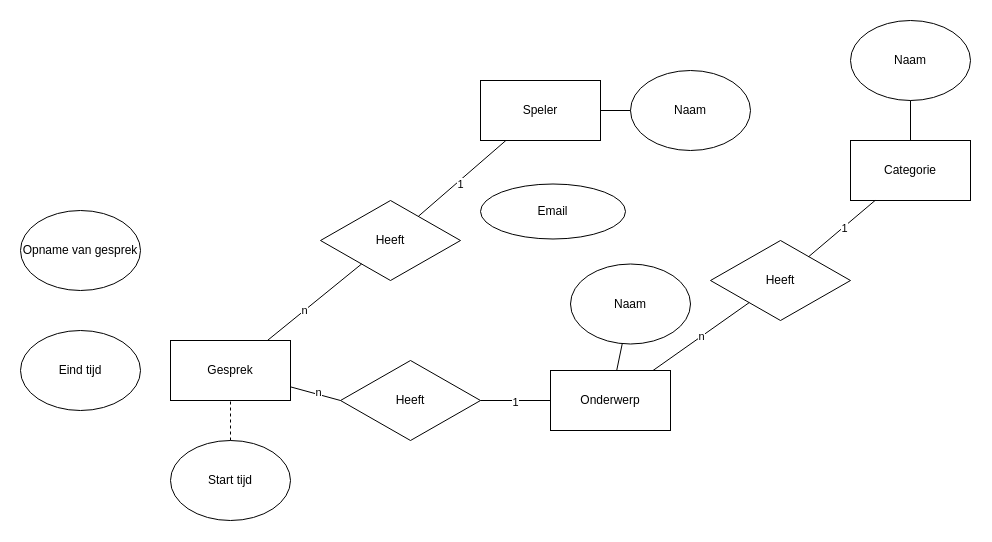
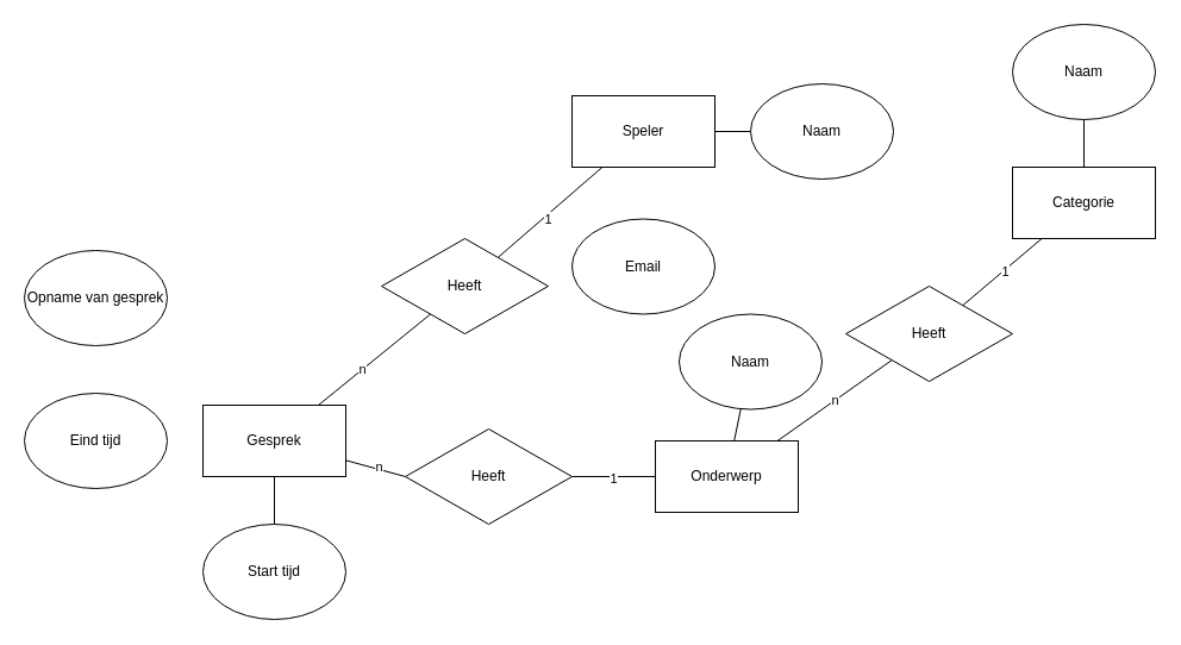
- <mxCell id="4" value="Email" style="ellipse;whiteSpace=wrap;html=1;" parent="1" vertex="1"><mxGeometry x="480" y="183.5" width="145" height="55" as="geometry" /></mxCell>
+ <mxCell id="4" value="Email" style="ellipse;whiteSpace=wrap;html=1;" parent="1" vertex="1"><mxGeometry x="480" y="183.5" width="120" height="80" as="geometry" /></mxCell>
- <mxCell id="11" value="" style="endArrow=none;html=1;rounded=0;dashed=1;" parent="1" source="7" target="6" edge="1"><mxGeometry width="50" height="50" relative="1" as="geometry"><mxPoint x="240" y="370" as="sourcePoint" /><mxPoint x="290" y="320" as="targetPoint" /></mxGeometry></mxCell>
+ <mxCell id="11" value="" style="endArrow=none;html=1;rounded=0;" parent="1" source="7" target="6" edge="1"><mxGeometry width="50" height="50" relative="1" as="geometry"><mxPoint x="240" y="370" as="sourcePoint" /><mxPoint x="290" y="320" as="targetPoint" /></mxGeometry></mxCell>
